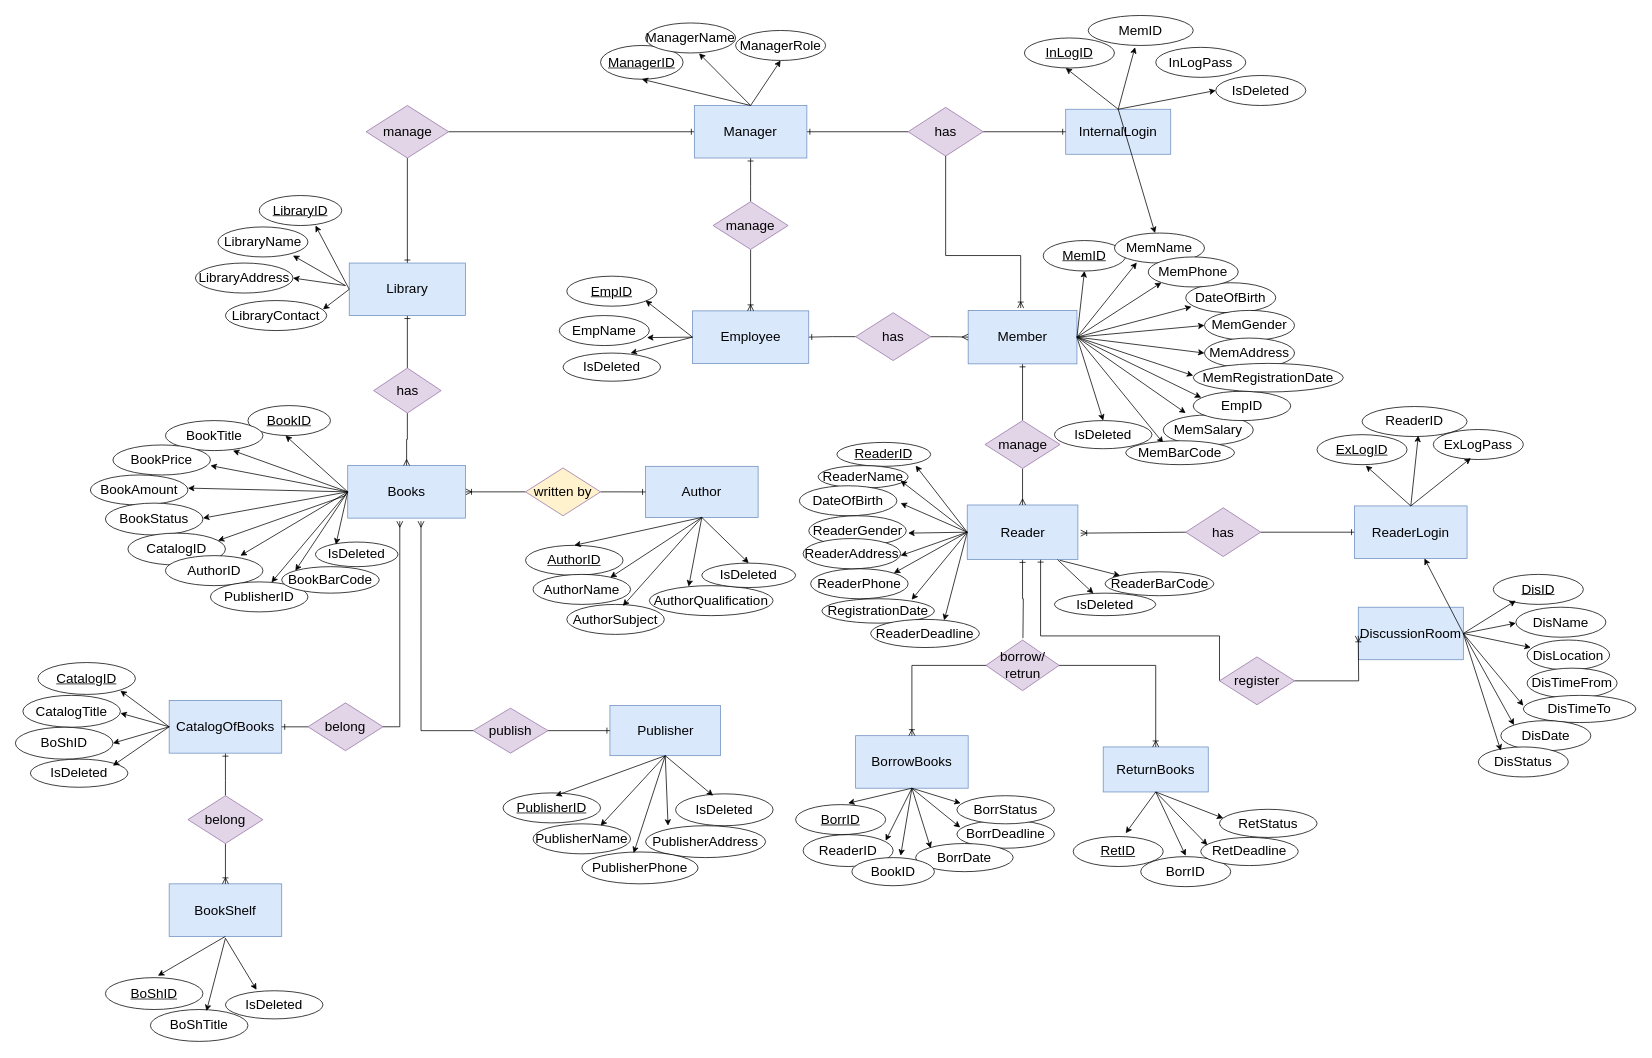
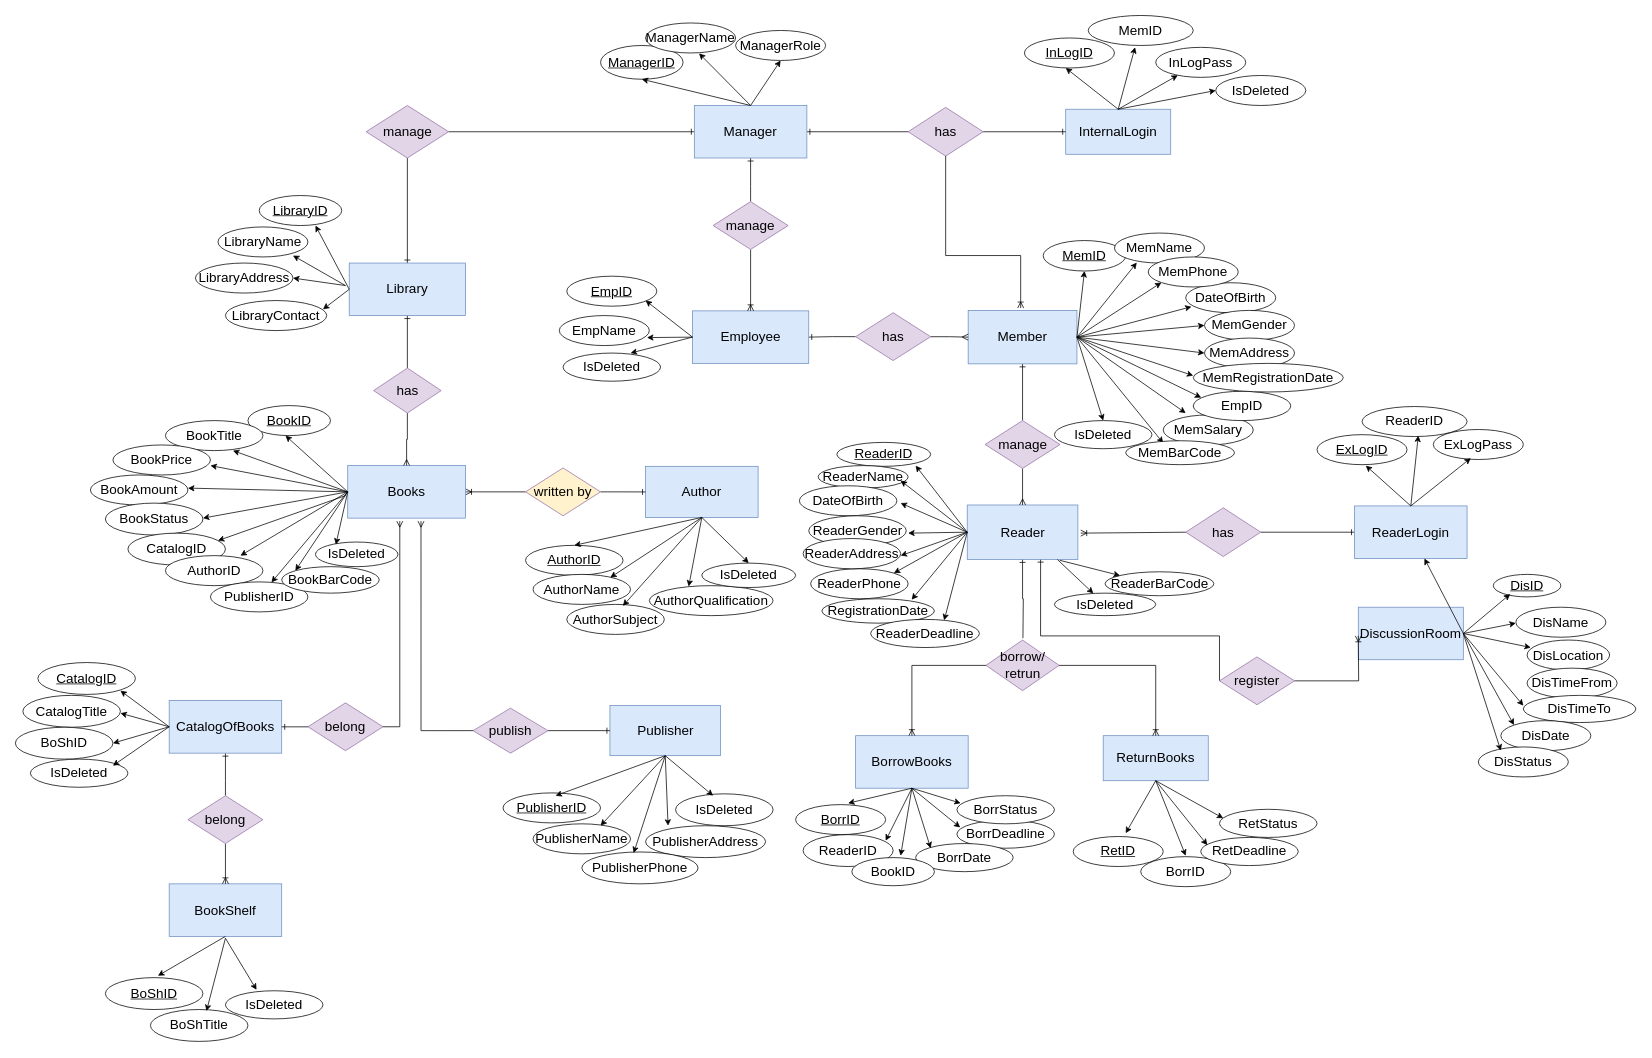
- <mxCell id="194" value="" style="endArrow=classic;html=1;rounded=0;exitX=0.5;exitY=0;exitDx=0;exitDy=0;" parent="1" source="10" target="83" edge="1"><mxGeometry width="50" height="50" relative="1" as="geometry"><mxPoint x="1540" y="170" as="sourcePoint" /><mxPoint x="1590" y="120" as="targetPoint" /></mxGeometry></mxCell>
+ <mxCell id="194" value="" style="endArrow=classic;html=1;rounded=0;exitX=0.5;exitY=0;exitDx=0;exitDy=0;" parent="1" source="10" target="93" edge="1"><mxGeometry width="50" height="50" relative="1" as="geometry"><mxPoint x="1540" y="170" as="sourcePoint" /><mxPoint x="1590" y="120" as="targetPoint" /></mxGeometry></mxCell>
- <mxCell id="123" value="&lt;span style=&quot;font-size: 18px;&quot;&gt;&lt;u&gt;DisID&lt;/u&gt;&lt;/span&gt;" style="ellipse;whiteSpace=wrap;html=1;" parent="1" vertex="1"><mxGeometry x="1990" y="765" width="120" height="40" as="geometry" /></mxCell>
+ <mxCell id="123" value="&lt;span style=&quot;font-size: 18px;&quot;&gt;&lt;u&gt;DisID&lt;/u&gt;&lt;/span&gt;" style="ellipse;whiteSpace=wrap;html=1;" parent="1" vertex="1"><mxGeometry x="1990" y="765" width="90" height="30" as="geometry" /></mxCell>
- <mxCell id="26" value="&lt;font style=&quot;font-size: 18px;&quot;&gt;ReturnBooks&lt;/font&gt;" style="whiteSpace=wrap;html=1;fillColor=#dae8fc;strokeColor=#6c8ebf;" parent="1" vertex="1"><mxGeometry x="1470" y="995" width="140" height="60" as="geometry" /></mxCell>
+ <mxCell id="26" value="&lt;font style=&quot;font-size: 18px;&quot;&gt;ReturnBooks&lt;/font&gt;" style="whiteSpace=wrap;html=1;fillColor=#dae8fc;strokeColor=#6c8ebf;" parent="1" vertex="1"><mxGeometry x="1470" y="980" width="140" height="60" as="geometry" /></mxCell>
